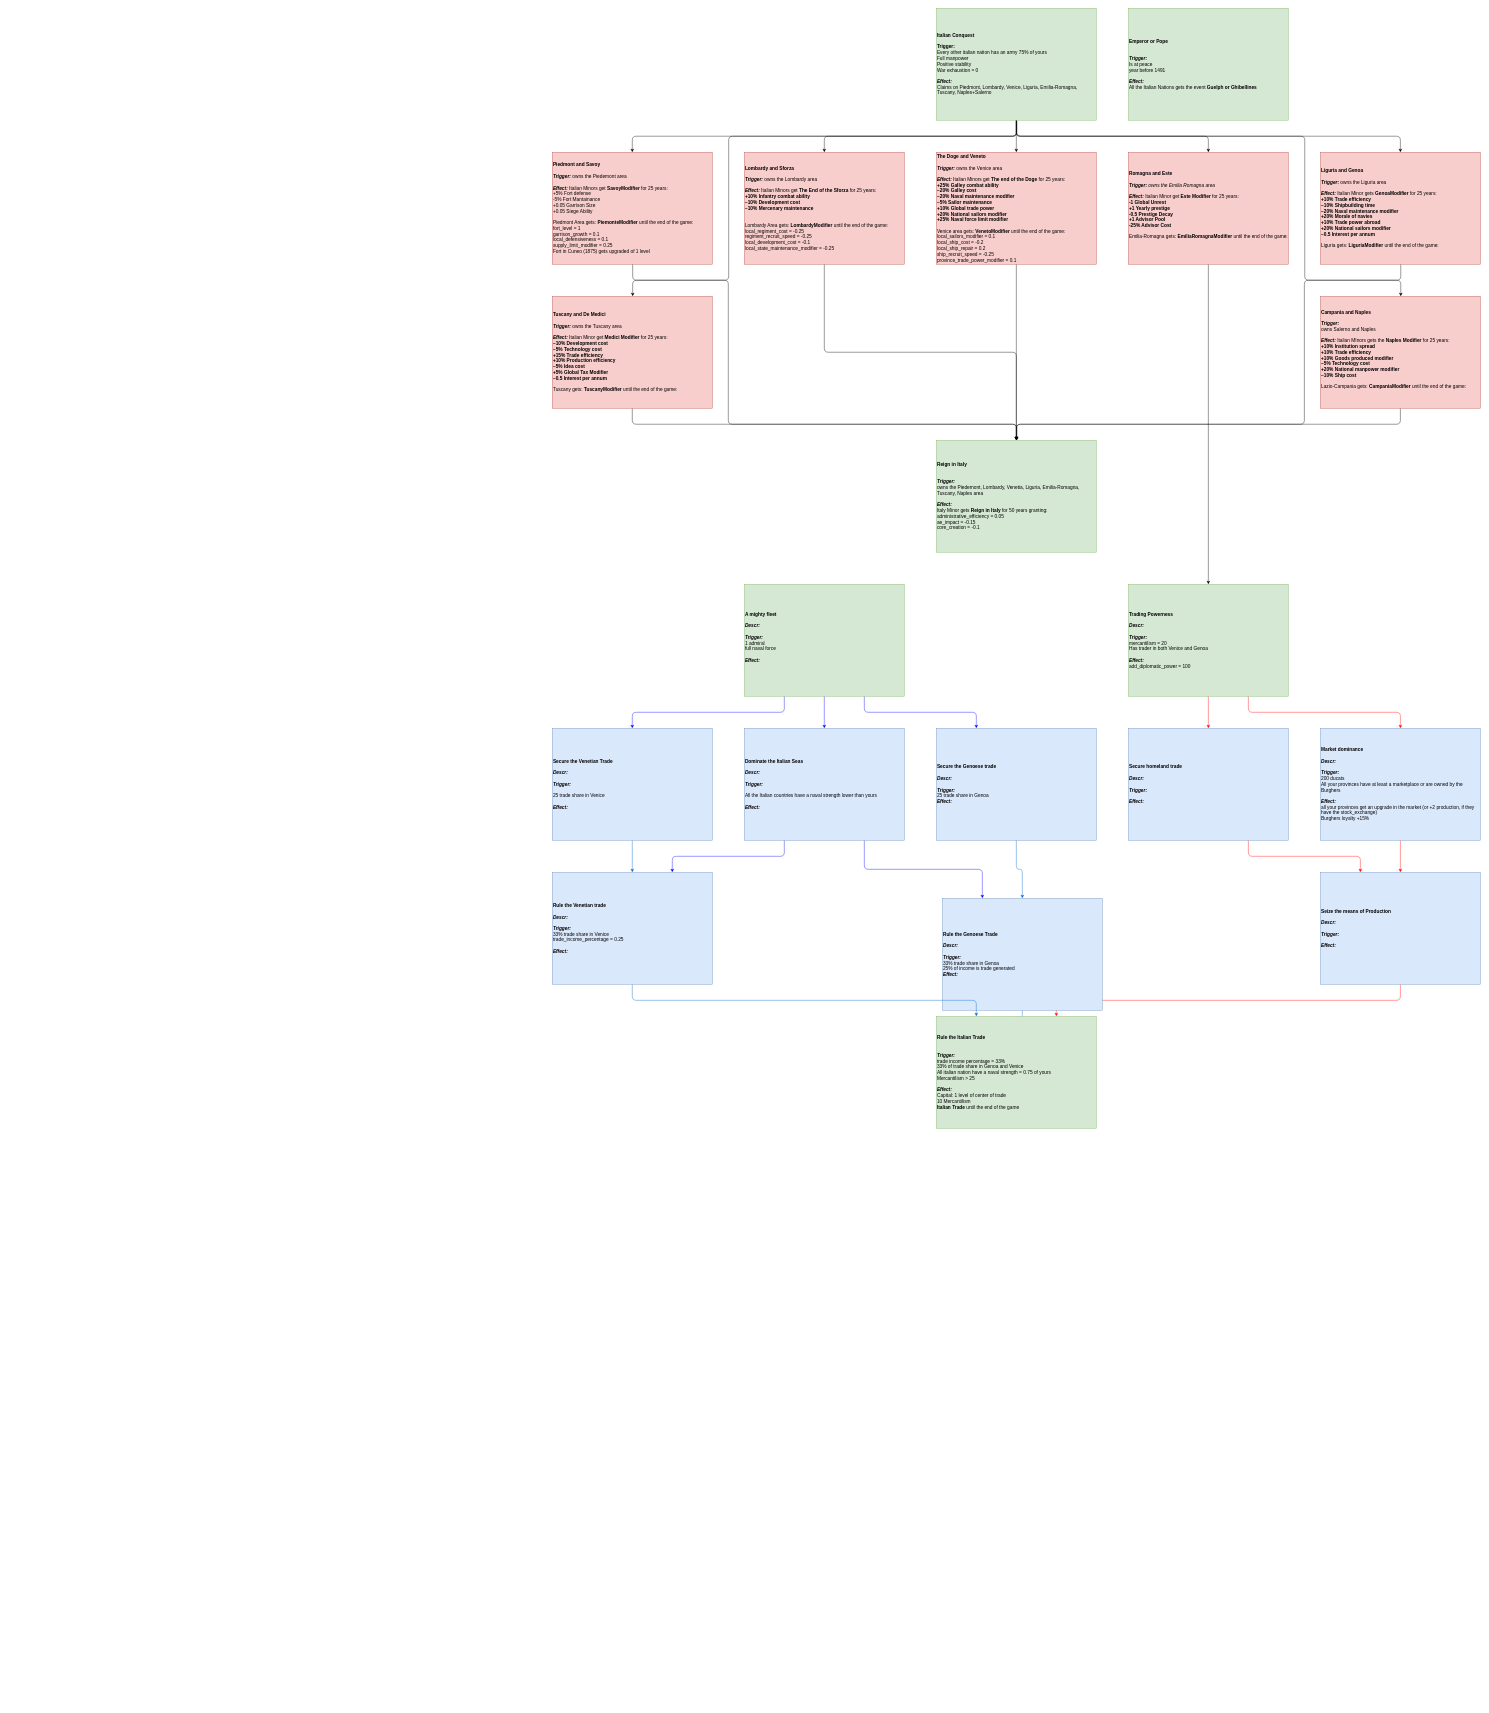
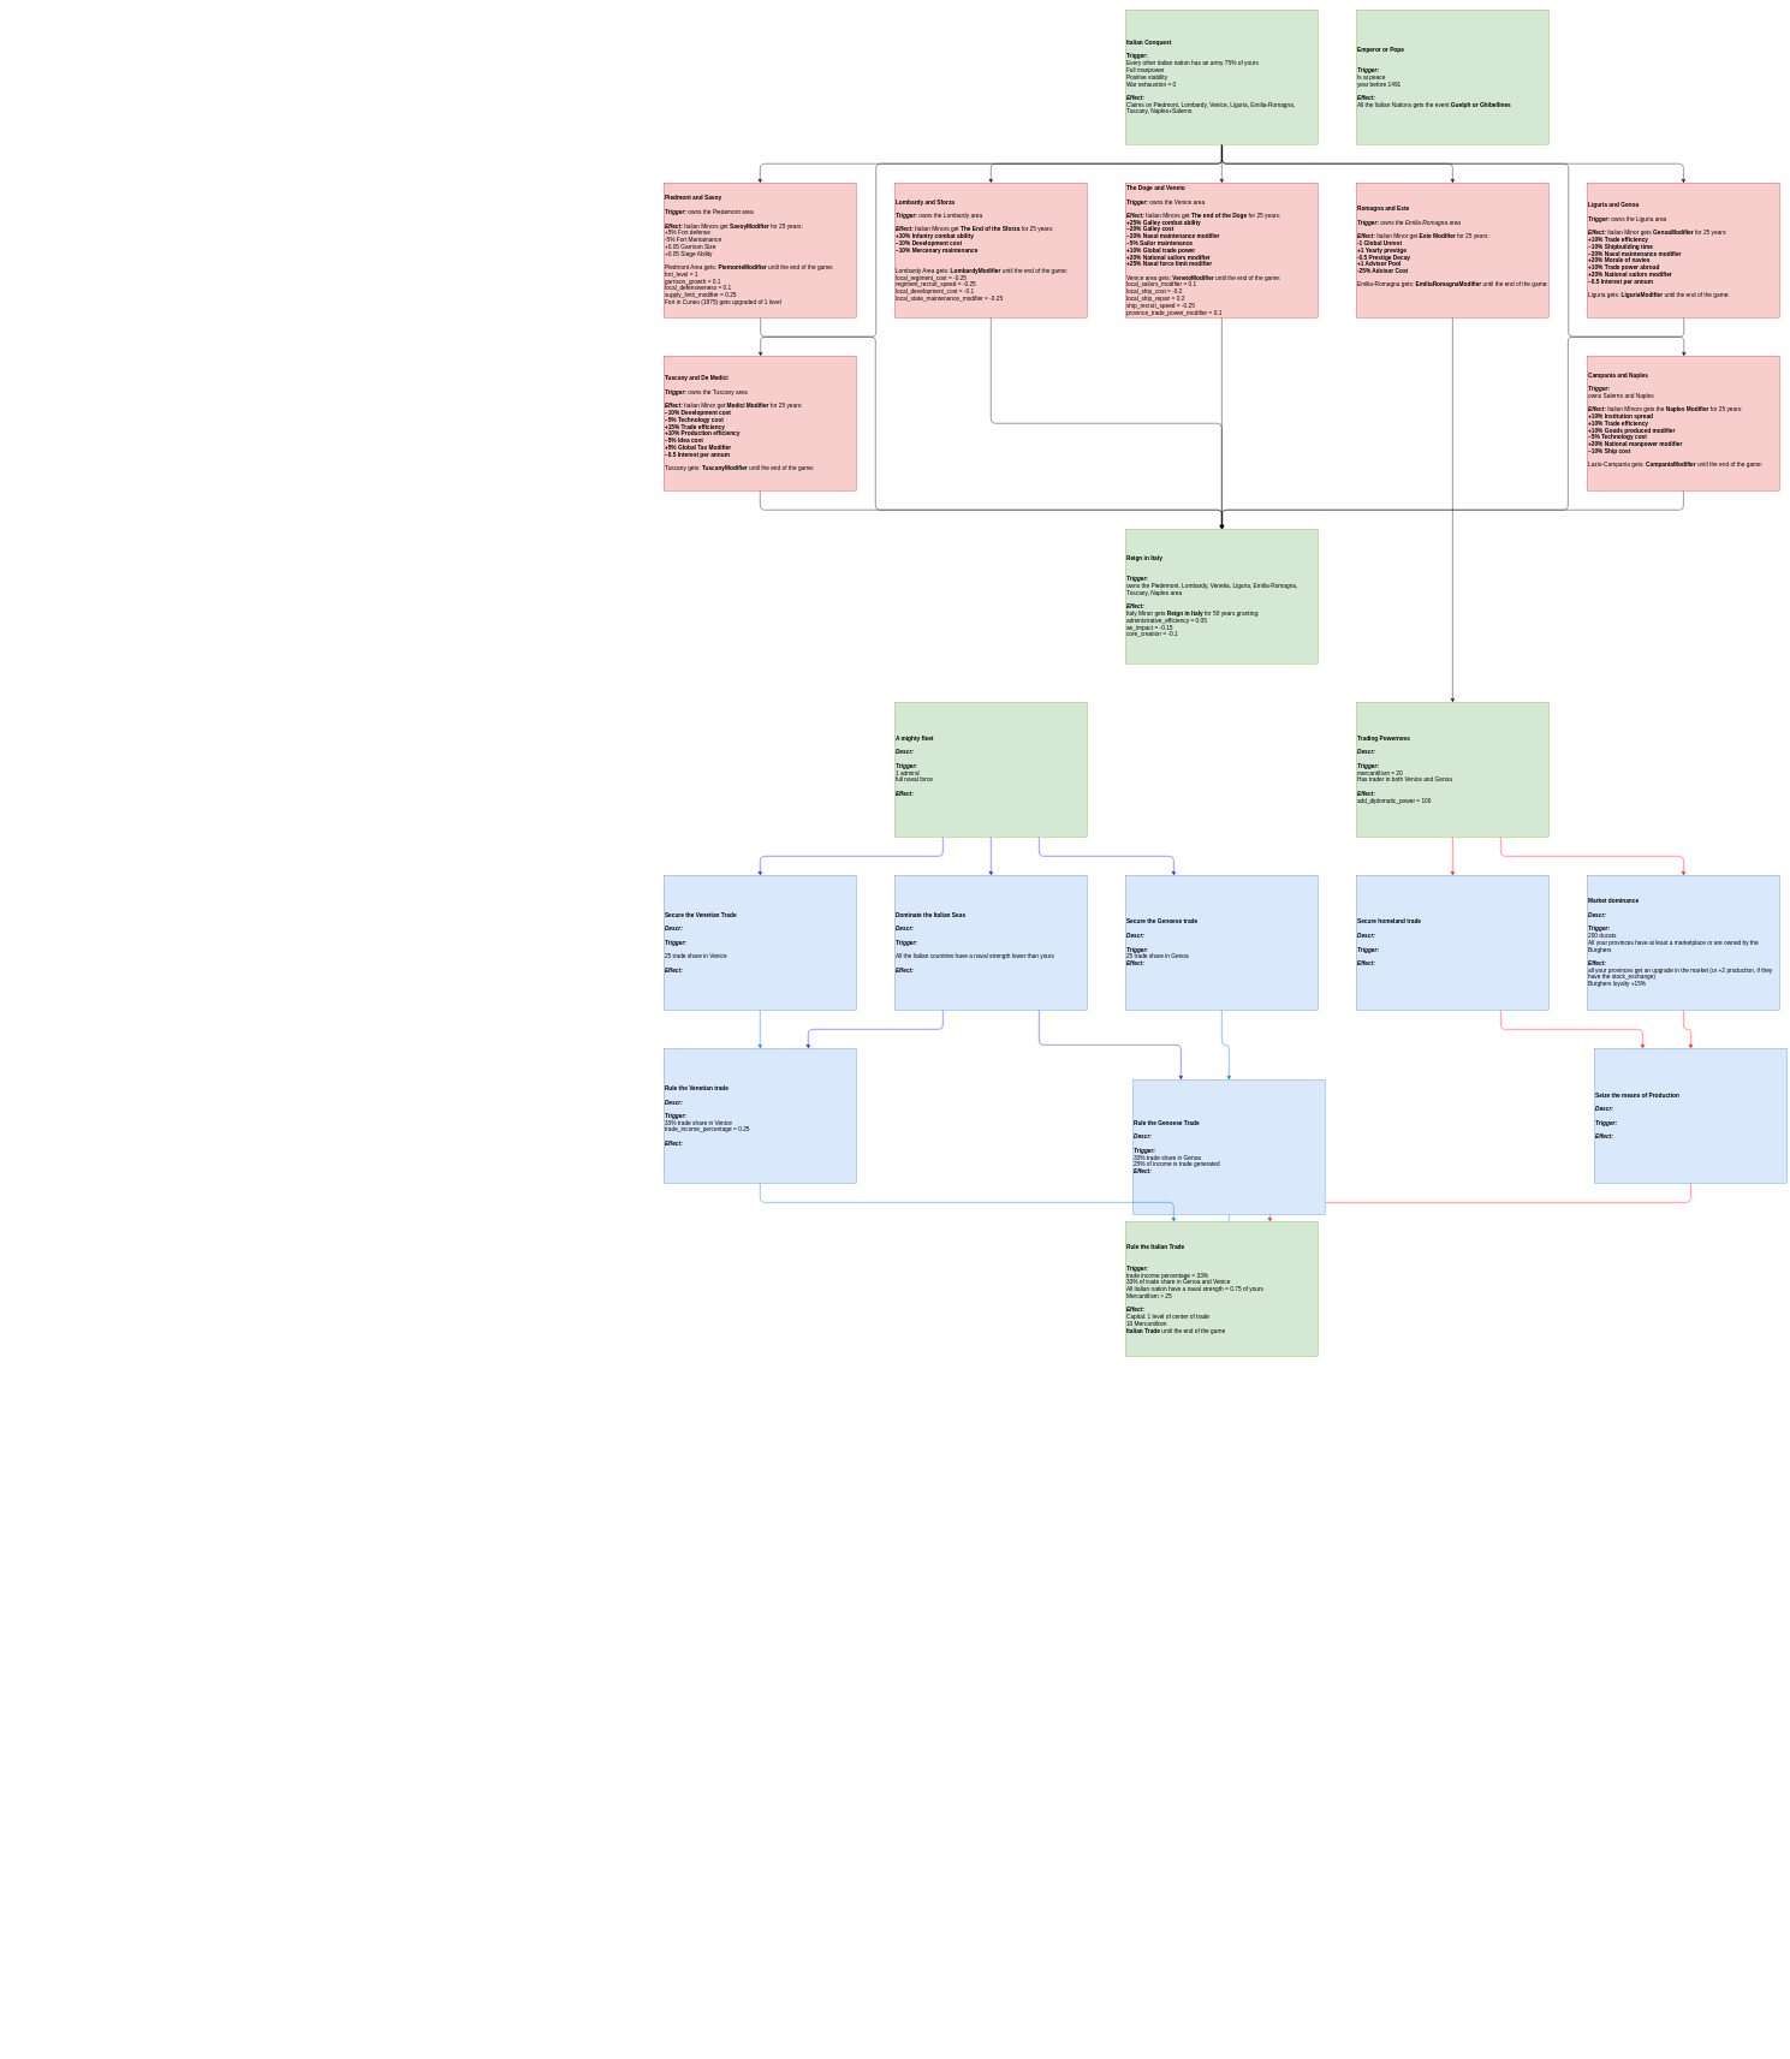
- <mxCell id="35" value="&lt;b&gt;Seize the means&amp;nbsp;of Production&lt;br&gt;&lt;/b&gt;&lt;b&gt;&lt;i&gt;&lt;br&gt;Descr:&lt;br&gt;&lt;br&gt;Trigger:&amp;nbsp;&lt;/i&gt;&lt;/b&gt;&lt;b&gt;&lt;i&gt;&lt;br&gt;&lt;/i&gt;&lt;/b&gt;&lt;div&gt;&lt;br&gt;&lt;/div&gt;&lt;div style=&quot;font-size: 12px&quot;&gt;&lt;font style=&quot;font-size: 12px&quot;&gt;&lt;b style=&quot;font-size: 12px&quot;&gt;&lt;i style=&quot;font-size: 12px&quot;&gt;Effect:&lt;/i&gt;&lt;/b&gt;&lt;/font&gt;&lt;/div&gt;" style="rounded=0;whiteSpace=wrap;html=1;align=left;fontSize=12;fillColor=#dae8fc;strokeColor=#6c8ebf;" parent="1" vertex="1"><mxGeometry x="3300" y="2180" width="400" height="280" as="geometry" /></mxCell>
+ <mxCell id="35" value="&lt;b&gt;Seize the means&amp;nbsp;of Production&lt;br&gt;&lt;/b&gt;&lt;b&gt;&lt;i&gt;&lt;br&gt;Descr:&lt;br&gt;&lt;br&gt;Trigger:&amp;nbsp;&lt;/i&gt;&lt;/b&gt;&lt;b&gt;&lt;i&gt;&lt;br&gt;&lt;/i&gt;&lt;/b&gt;&lt;div&gt;&lt;br&gt;&lt;/div&gt;&lt;div style=&quot;font-size: 12px&quot;&gt;&lt;font style=&quot;font-size: 12px&quot;&gt;&lt;b style=&quot;font-size: 12px&quot;&gt;&lt;i style=&quot;font-size: 12px&quot;&gt;Effect:&lt;/i&gt;&lt;/b&gt;&lt;/font&gt;&lt;/div&gt;" style="rounded=0;whiteSpace=wrap;html=1;align=left;fontSize=12;fillColor=#dae8fc;strokeColor=#6c8ebf;" parent="1" vertex="1"><mxGeometry x="3315" y="2180" width="400" height="280" as="geometry" /></mxCell>
